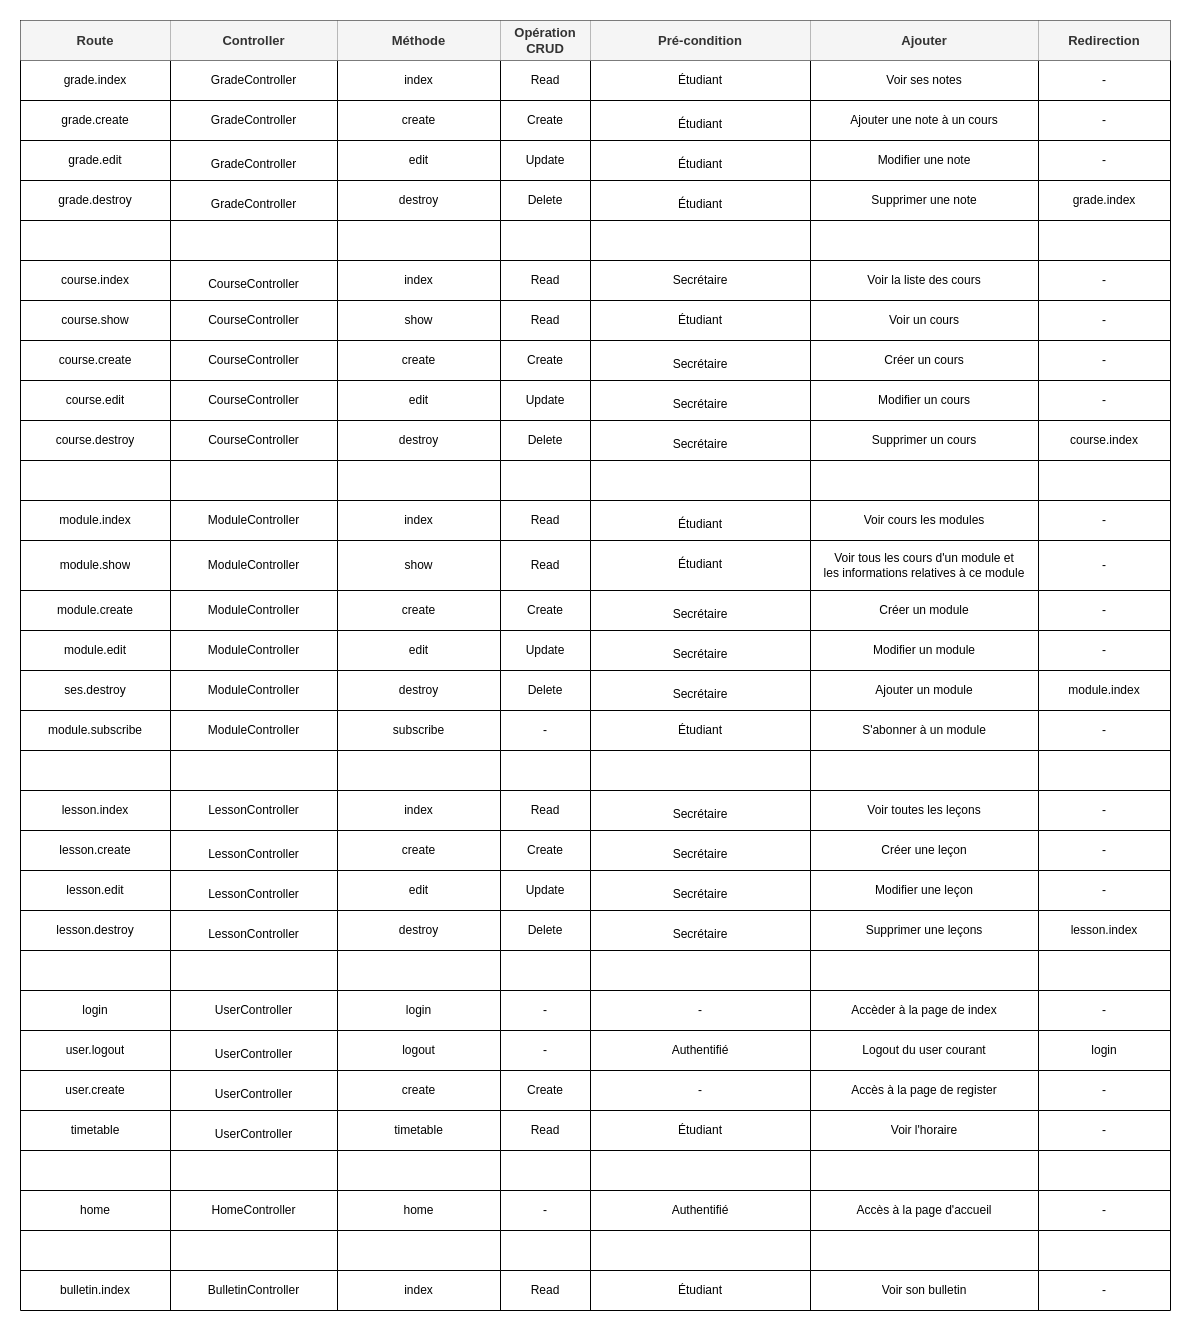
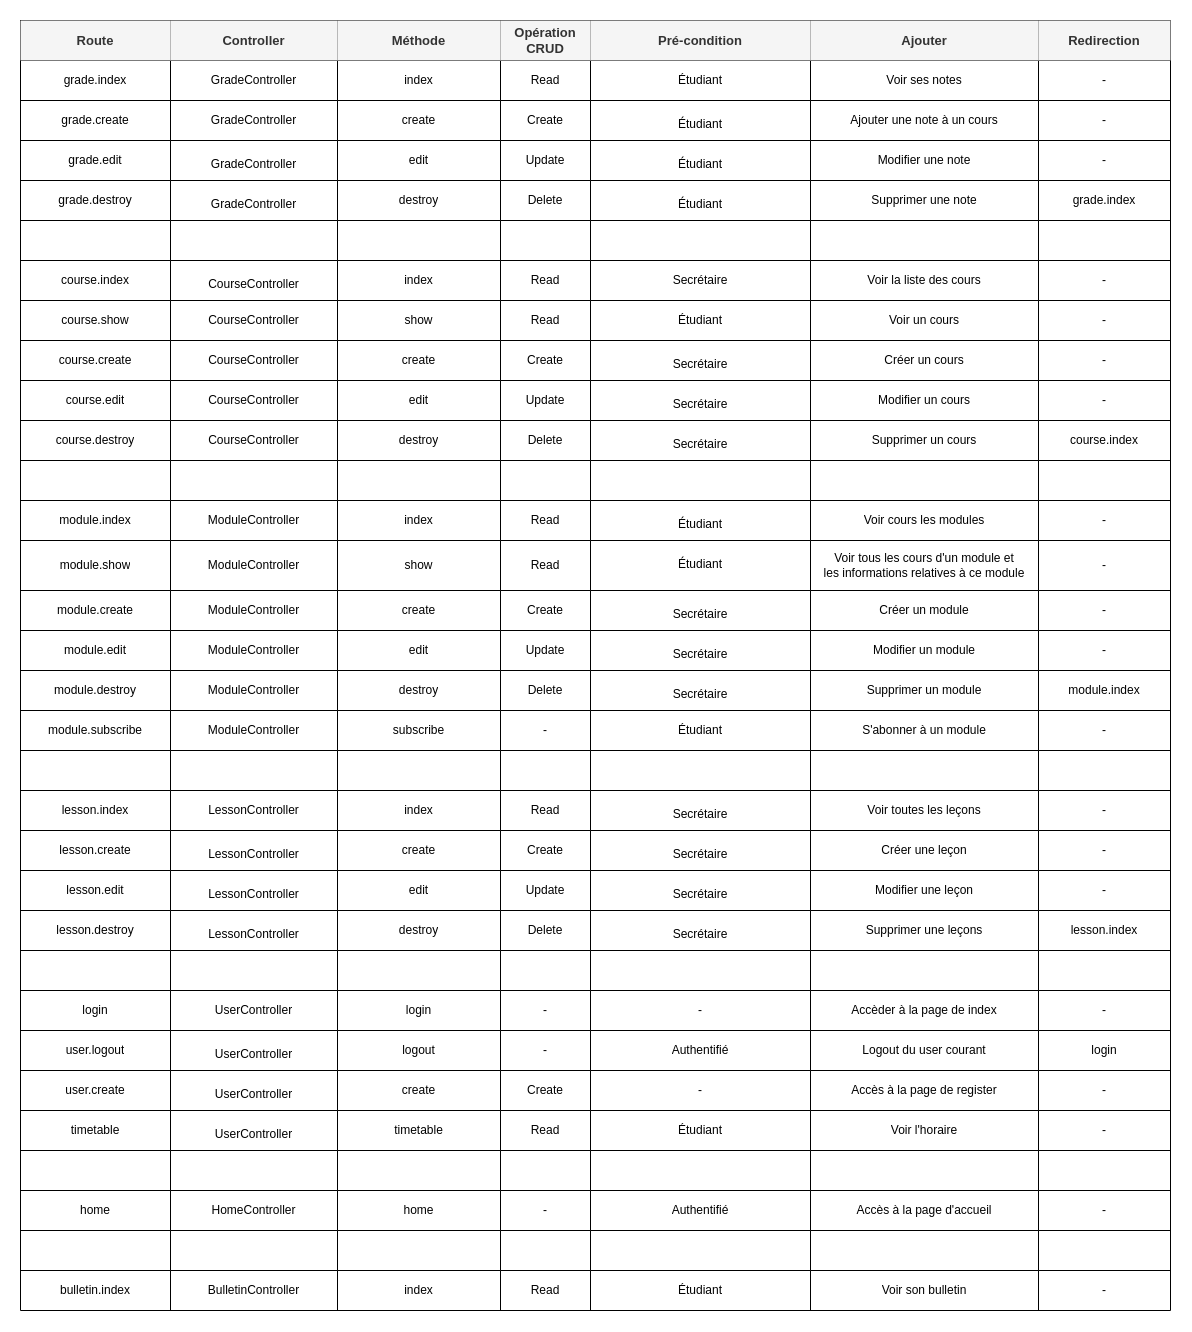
- <mxCell id="132" value="ses.destroy" style="shape=partialRectangle;html=1;whiteSpace=wrap;connectable=0;fillColor=none;top=0;left=0;bottom=0;right=0;overflow=hidden;" parent="131" vertex="1"><mxGeometry width="150" height="40" as="geometry"><mxRectangle width="150" height="40" as="alternateBounds" /></mxGeometry></mxCell>
+ <mxCell id="132" value="module.destroy" style="shape=partialRectangle;html=1;whiteSpace=wrap;connectable=0;fillColor=none;top=0;left=0;bottom=0;right=0;overflow=hidden;" parent="131" vertex="1"><mxGeometry width="150" height="40" as="geometry"><mxRectangle width="150" height="40" as="alternateBounds" /></mxGeometry></mxCell>
- <mxCell id="137" value="Ajouter un module" style="shape=partialRectangle;html=1;whiteSpace=wrap;connectable=0;fillColor=none;top=0;left=0;bottom=0;right=0;overflow=hidden;pointerEvents=1;" parent="131" vertex="1"><mxGeometry x="790" width="228" height="40" as="geometry"><mxRectangle width="228" height="40" as="alternateBounds" /></mxGeometry></mxCell>
+ <mxCell id="137" value="Supprimer un module" style="shape=partialRectangle;html=1;whiteSpace=wrap;connectable=0;fillColor=none;top=0;left=0;bottom=0;right=0;overflow=hidden;pointerEvents=1;" parent="131" vertex="1"><mxGeometry x="790" width="228" height="40" as="geometry"><mxRectangle width="228" height="40" as="alternateBounds" /></mxGeometry></mxCell>
